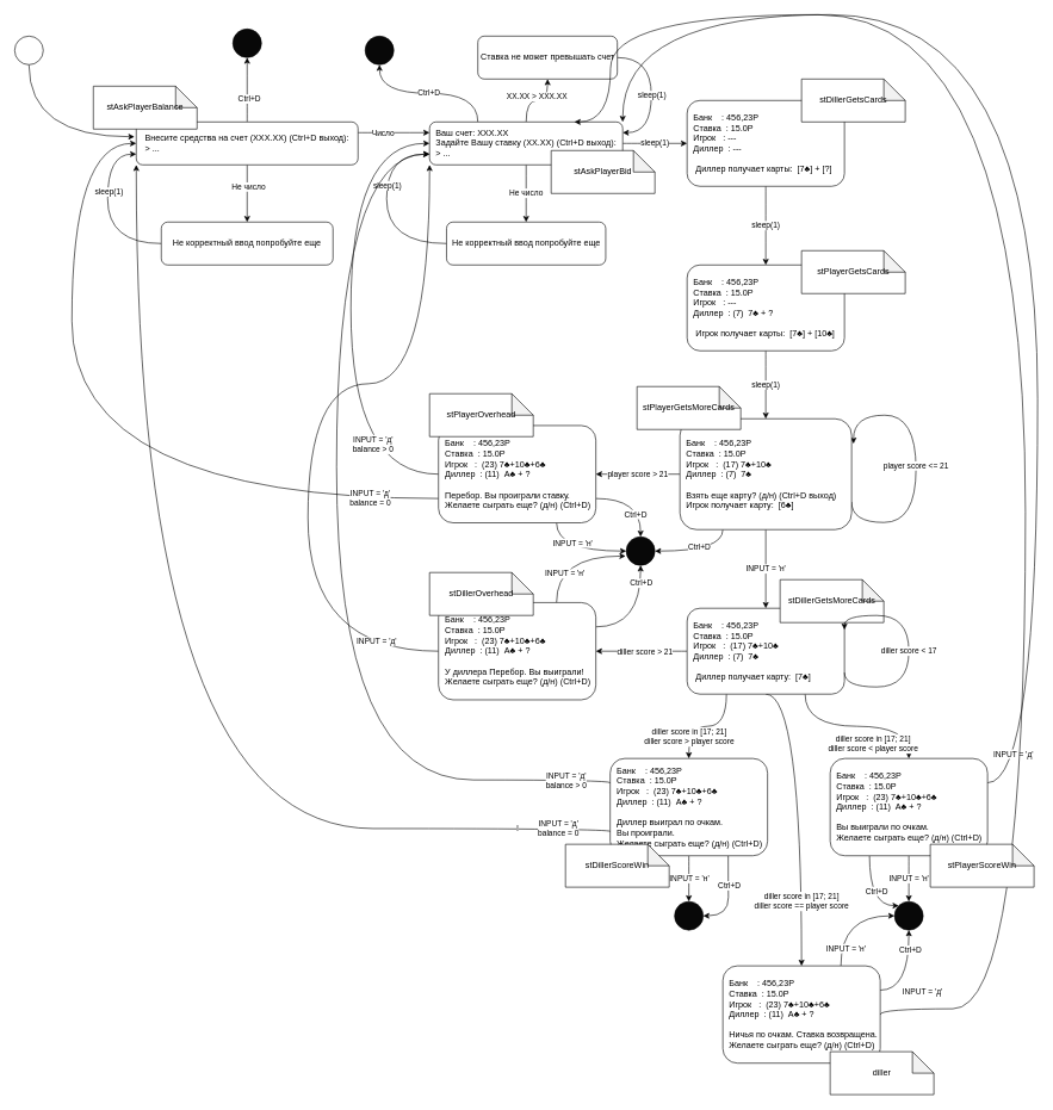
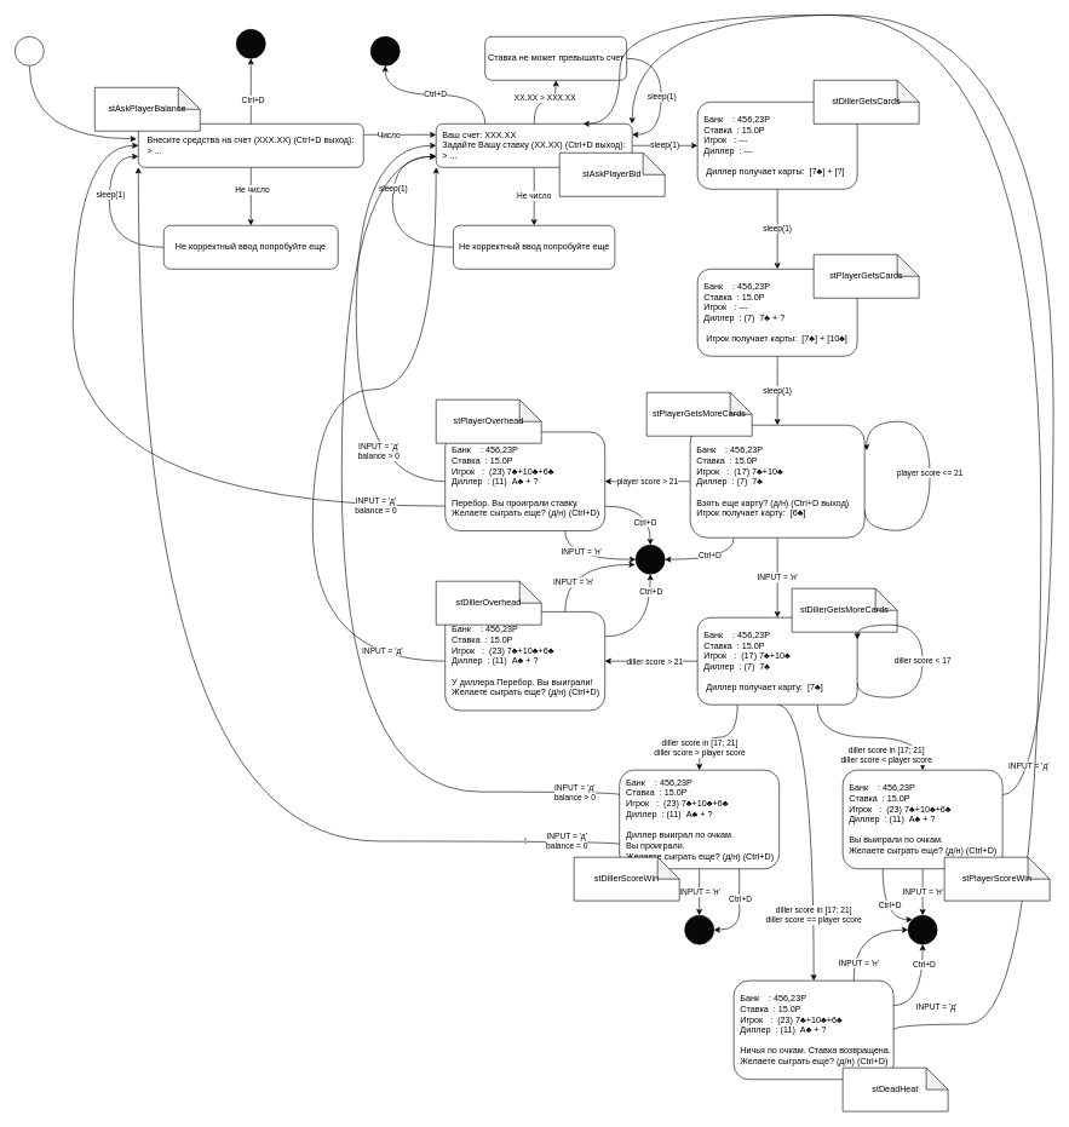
- <mxCell id="96" value="diller" style="shape=note;whiteSpace=wrap;html=1;backgroundOutline=1;darkOpacity=0.05;fillColor=#FFFFFF;" parent="1" vertex="1"><mxGeometry x="1160" y="1470" width="145" height="60" as="geometry" /></mxCell>
+ <mxCell id="96" value="stDeadHeat" style="shape=note;whiteSpace=wrap;html=1;backgroundOutline=1;darkOpacity=0.05;fillColor=#FFFFFF;" parent="1" vertex="1"><mxGeometry x="1160" y="1470" width="145" height="60" as="geometry" /></mxCell>
